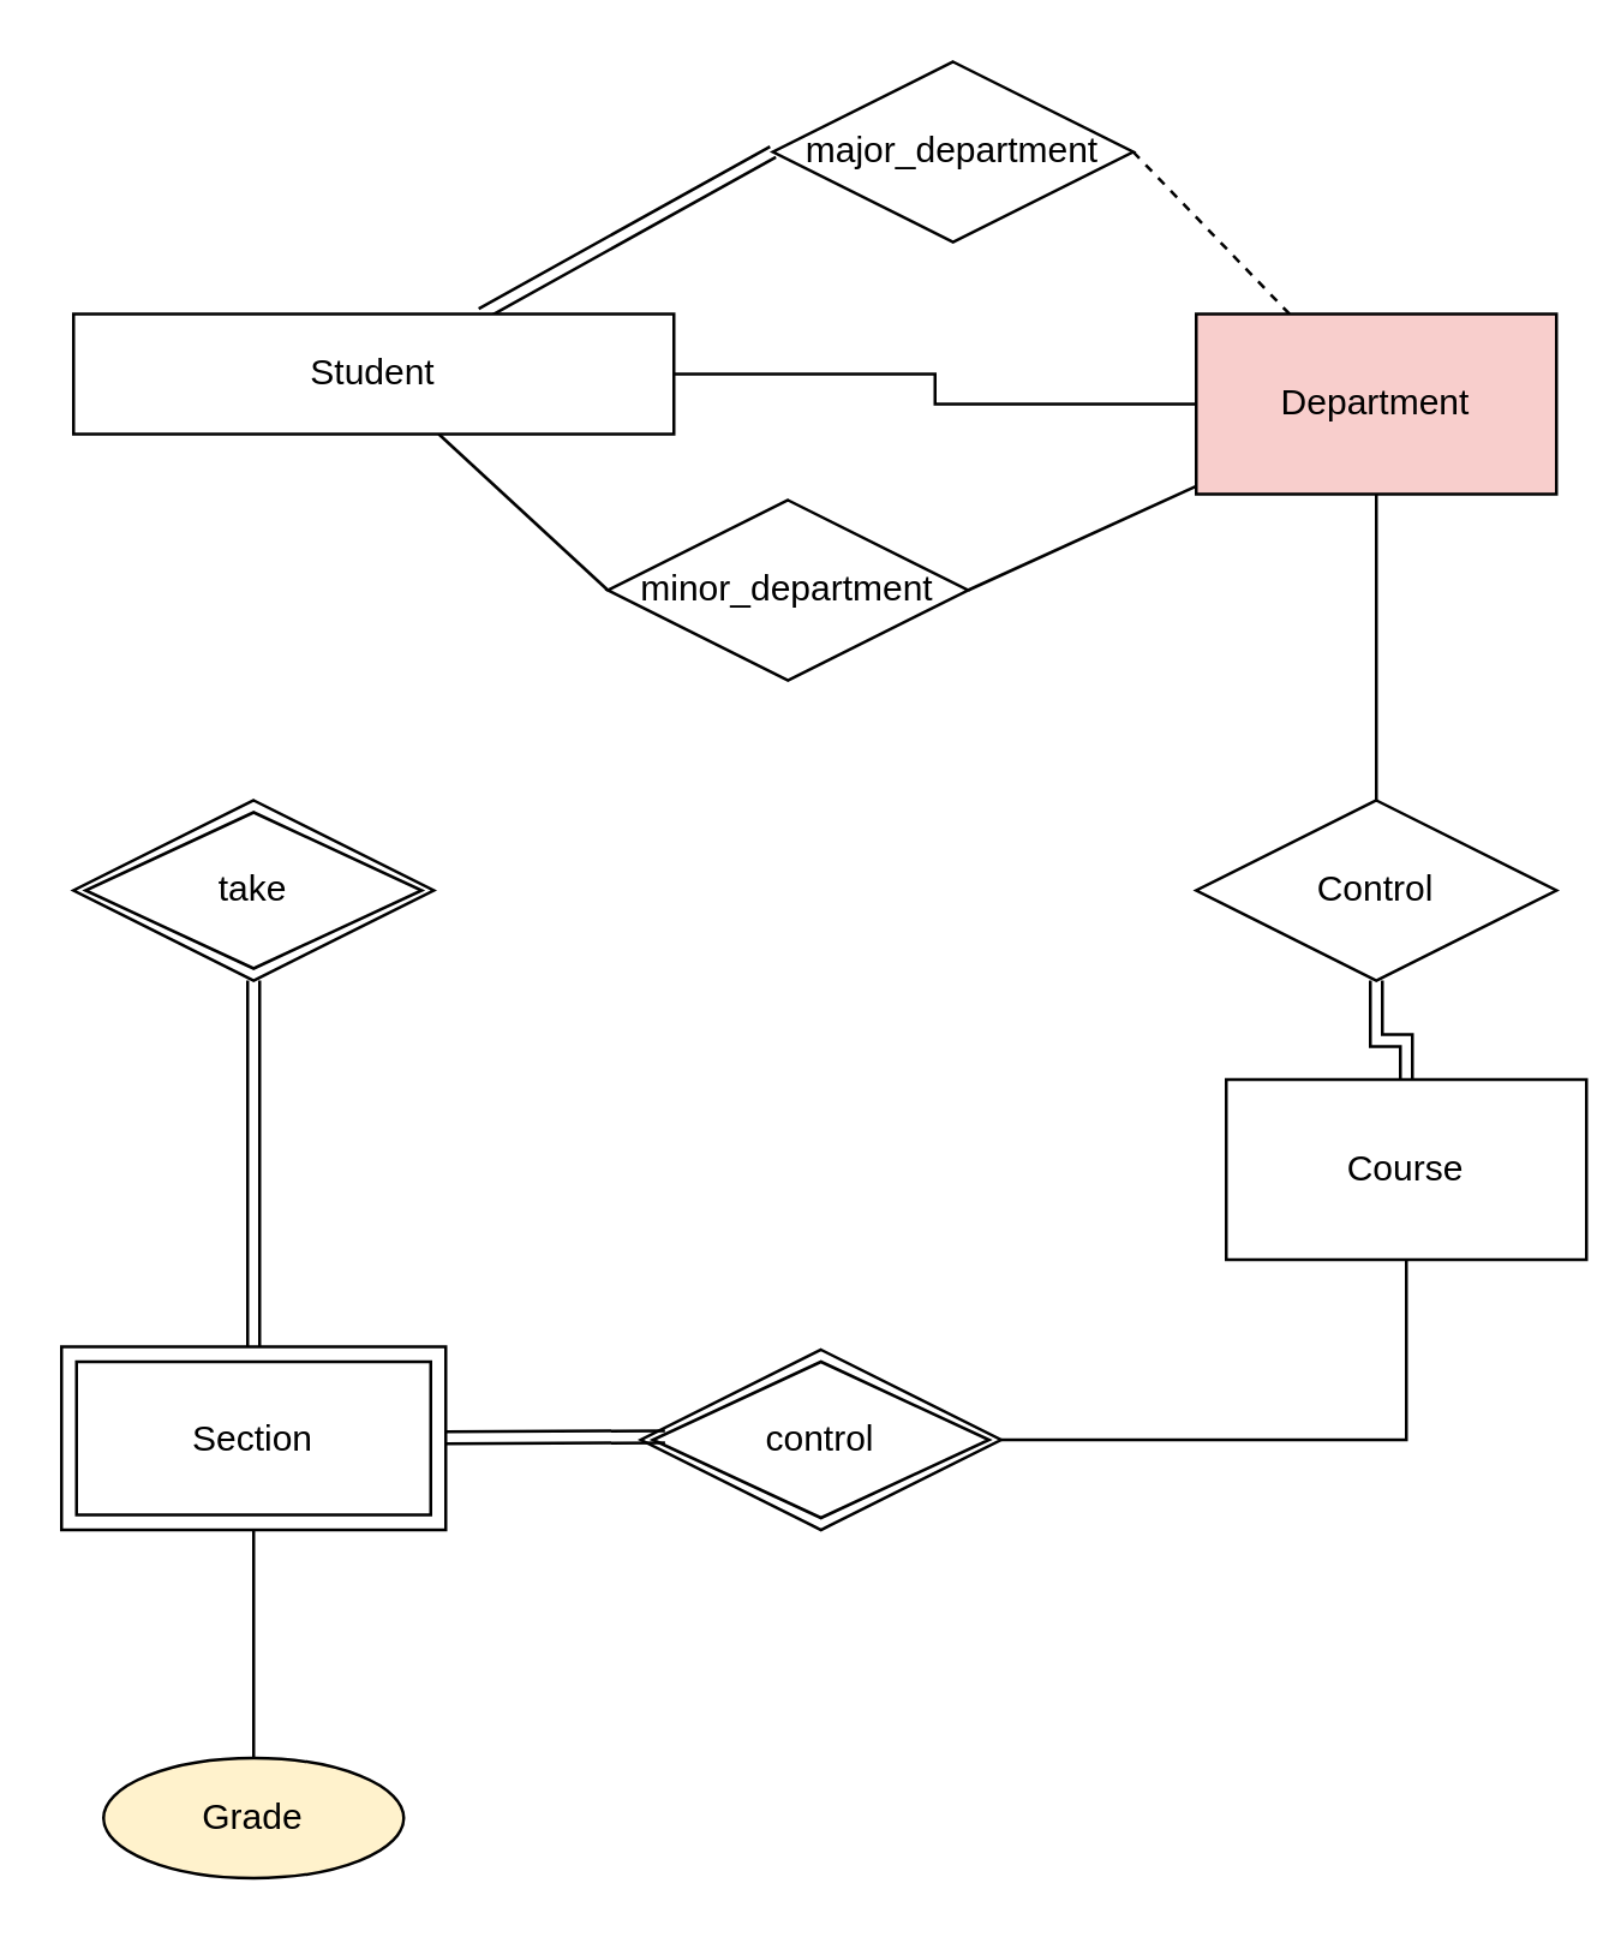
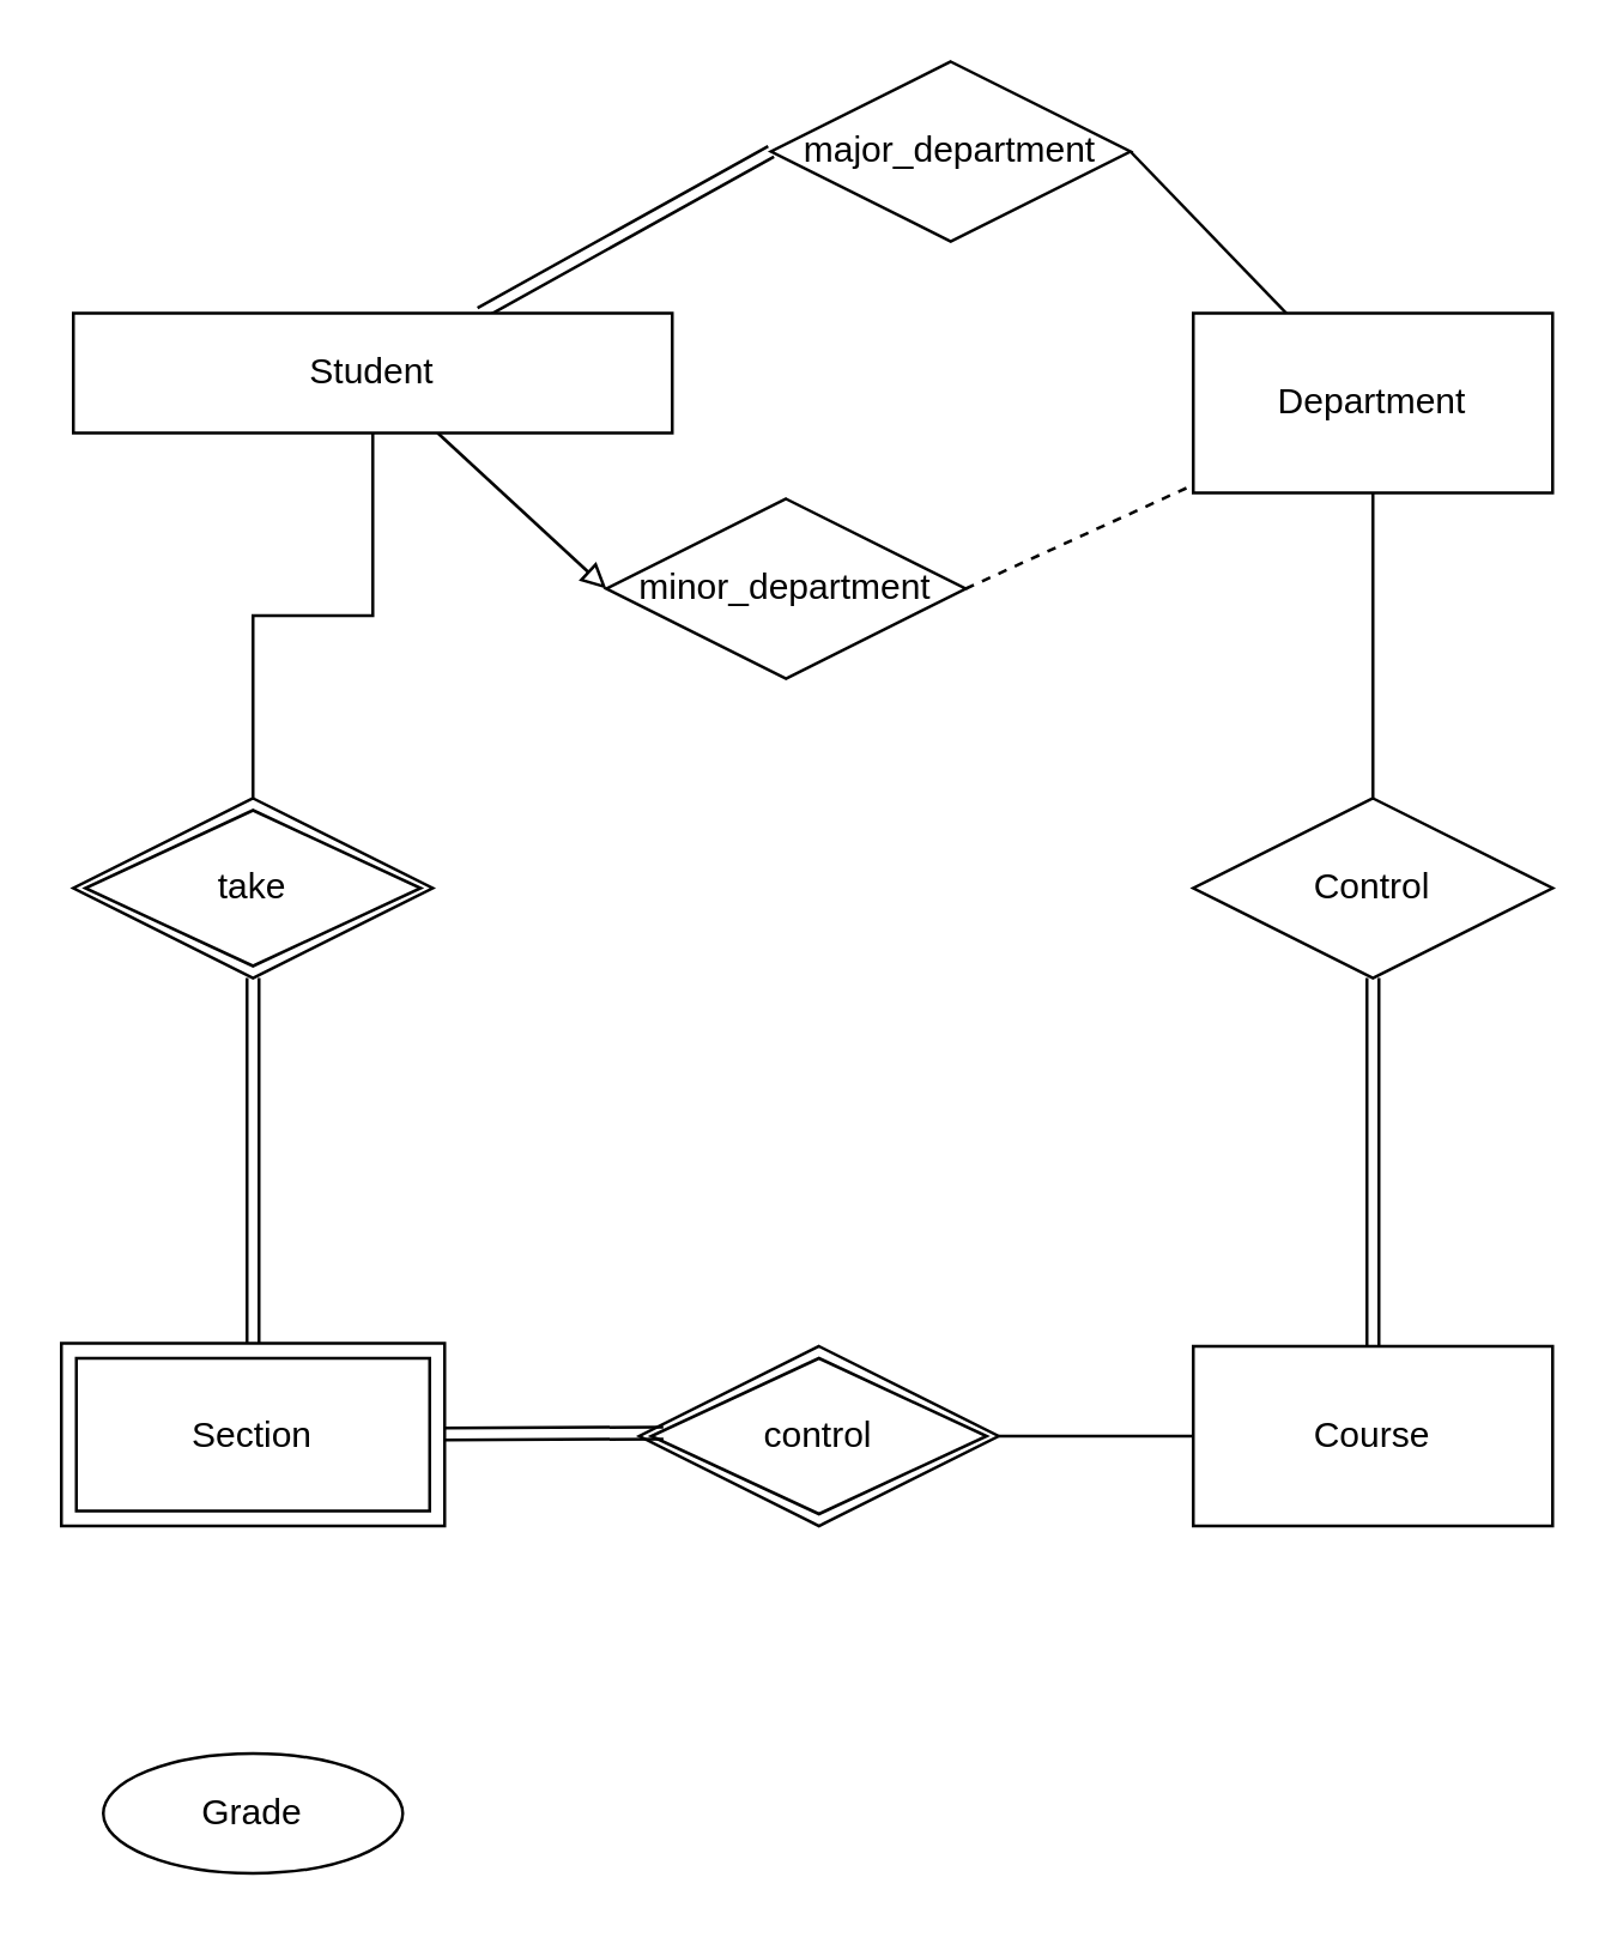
- <mxCell id="8" style="rounded=0;orthogonalLoop=1;jettySize=auto;html=1;endArrow=none;endFill=0;exitX=1;exitY=0.5;exitDx=0;exitDy=0;dashed=1;" edge="1" parent="1" source="9" target="7"><mxGeometry relative="1" as="geometry" /></mxCell>
+ <mxCell id="8" style="rounded=0;orthogonalLoop=1;jettySize=auto;html=1;endArrow=none;endFill=0;exitX=1;exitY=0.5;exitDx=0;exitDy=0;" edge="1" parent="1" source="9" target="7"><mxGeometry relative="1" as="geometry" /></mxCell>
- <mxCell id="4" style="edgeStyle=orthogonalEdgeStyle;rounded=0;orthogonalLoop=1;jettySize=auto;html=1;endArrow=none;endFill=0;" edge="1" parent="1" source="5" target="7"><mxGeometry relative="1" as="geometry" /></mxCell>
+ <mxCell id="4" style="edgeStyle=orthogonalEdgeStyle;rounded=0;orthogonalLoop=1;jettySize=auto;html=1;endArrow=none;endFill=0;" edge="1" parent="1" source="5" target="15"><mxGeometry relative="1" as="geometry" /></mxCell>
- <mxCell id="7" value="Department" style="rounded=0;whiteSpace=wrap;html=1;fillColor=#f8cecc;" vertex="1" parent="1"><mxGeometry x="398" y="104" width="120" height="60" as="geometry" /></mxCell>
+ <mxCell id="7" value="Department" style="rounded=0;whiteSpace=wrap;html=1;" vertex="1" parent="1"><mxGeometry x="398" y="104" width="120" height="60" as="geometry" /></mxCell>
- <mxCell id="10" style="rounded=0;orthogonalLoop=1;jettySize=auto;html=1;endArrow=none;endFill=0;exitX=1;exitY=0.5;exitDx=0;exitDy=0;" edge="1" parent="1" source="11" target="7"><mxGeometry relative="1" as="geometry" /></mxCell>
+ <mxCell id="10" style="rounded=0;orthogonalLoop=1;jettySize=auto;html=1;endArrow=none;endFill=0;exitX=1;exitY=0.5;exitDx=0;exitDy=0;dashed=1;" edge="1" parent="1" source="11" target="7"><mxGeometry relative="1" as="geometry" /></mxCell>
- <mxCell id="3" style="rounded=0;orthogonalLoop=1;jettySize=auto;html=1;entryX=0;entryY=0.5;entryDx=0;entryDy=0;endArrow=none;endFill=0;" edge="1" parent="1" source="5" target="11"><mxGeometry relative="1" as="geometry" /></mxCell>
+ <mxCell id="3" style="rounded=0;orthogonalLoop=1;jettySize=auto;html=1;entryX=0;entryY=0.5;entryDx=0;entryDy=0;endArrow=block;endFill=0;" edge="1" parent="1" source="5" target="11"><mxGeometry relative="1" as="geometry" /></mxCell>
- <mxCell id="16" value="Course" style="rounded=0;whiteSpace=wrap;html=1;" vertex="1" parent="1"><mxGeometry x="408" y="359" width="120" height="60" as="geometry" /></mxCell>
+ <mxCell id="16" value="Course" style="rounded=0;whiteSpace=wrap;html=1;" vertex="1" parent="1"><mxGeometry x="398" y="449" width="120" height="60" as="geometry" /></mxCell>
- <mxCell id="12" style="edgeStyle=orthogonalEdgeStyle;rounded=0;orthogonalLoop=1;jettySize=auto;html=1;endArrow=none;endFill=0;" edge="1" parent="1" source="13" target="19"><mxGeometry relative="1" as="geometry" /></mxCell>
- <mxCell id="19" value="Grade" style="ellipse;whiteSpace=wrap;html=1;align=center;fillColor=#fff2cc;" vertex="1" parent="1"><mxGeometry x="34" y="585" width="100" height="40" as="geometry" /></mxCell>
+ <mxCell id="19" value="Grade" style="ellipse;whiteSpace=wrap;html=1;align=center;" vertex="1" parent="1"><mxGeometry x="34" y="585" width="100" height="40" as="geometry" /></mxCell>
